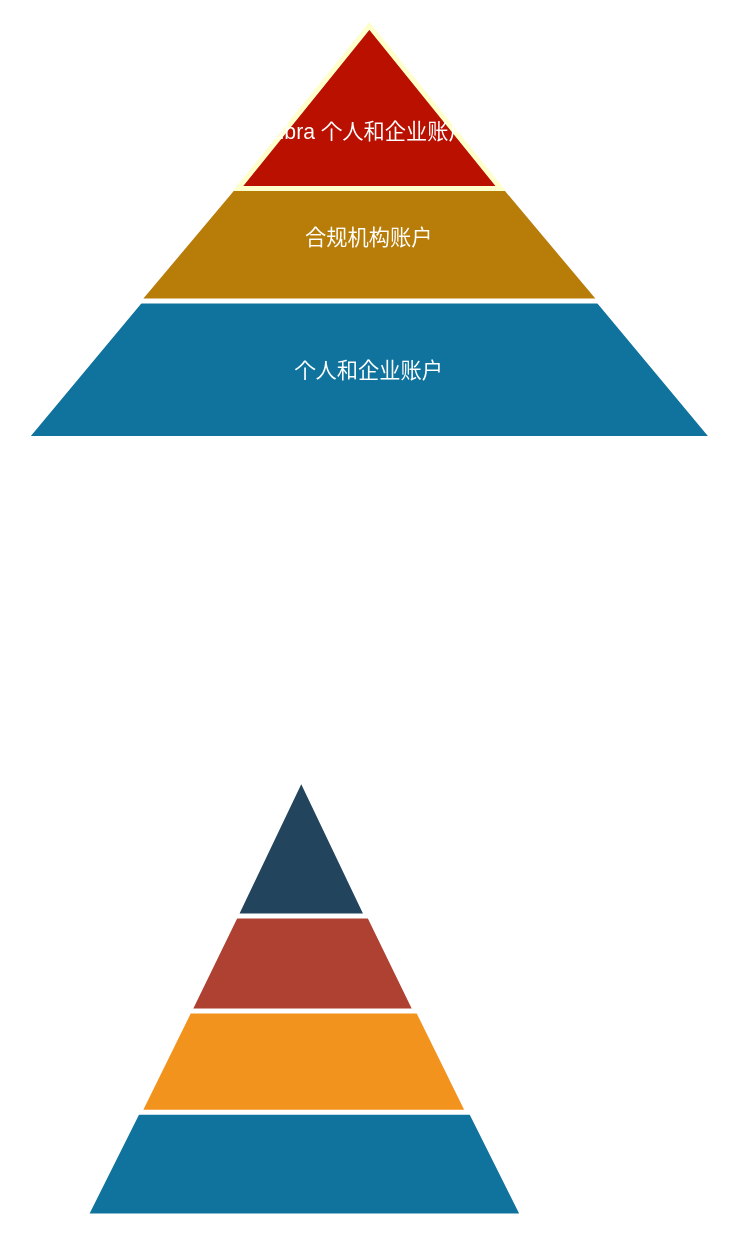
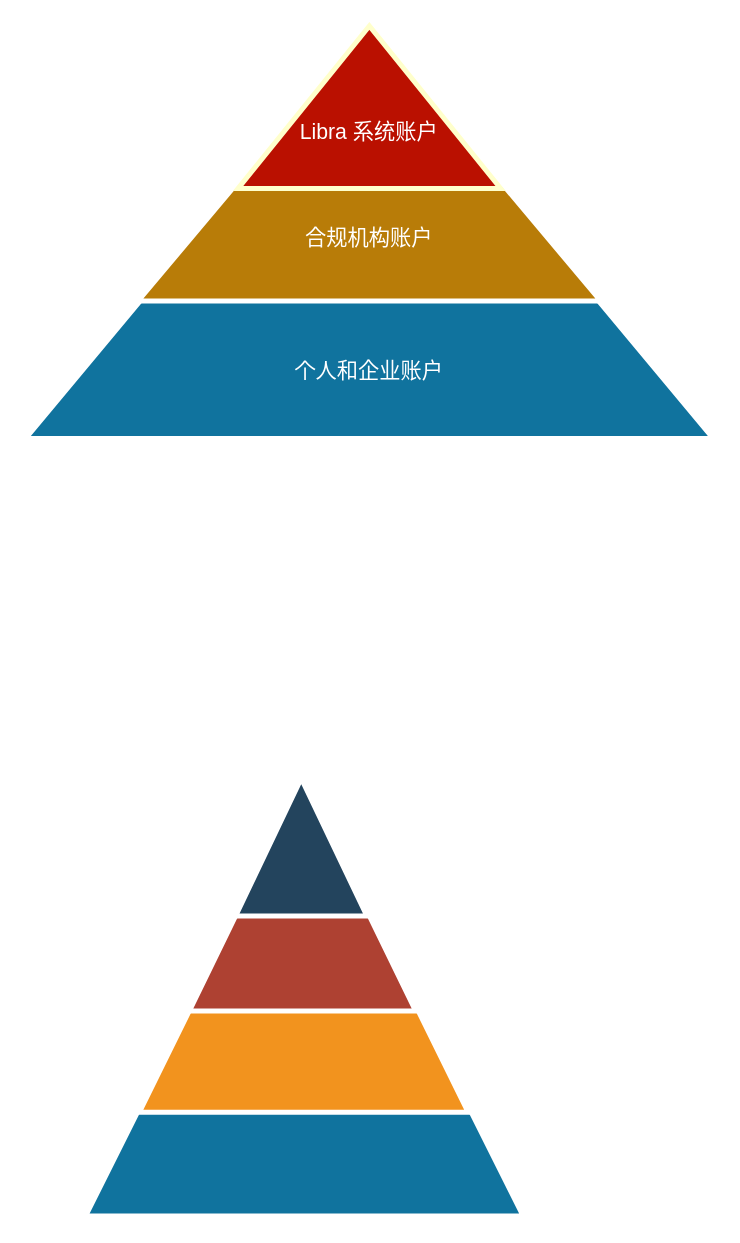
- <mxCell id="4" value="&lt;br style=&quot;font-size: 17px;&quot;&gt;&lt;br style=&quot;font-size: 17px;&quot;&gt;Libra 个人和企业账户" style="triangle;direction=north;strokeWidth=4;html=1;shadow=0;fontSize=17;align=center;fontStyle=0;whiteSpace=wrap;spacing=10;strokeColor=#FFFFCC;fillColor=#BA1000;gradientDirection=east;fontColor=#ffffff;verticalAlign=middle;" parent="1" vertex="1"><mxGeometry x="190" y="20" width="210" height="130" as="geometry" /></mxCell>
+ <mxCell id="4" value="&lt;br style=&quot;font-size: 17px;&quot;&gt;&lt;br style=&quot;font-size: 17px;&quot;&gt;Libra 系统账户" style="triangle;direction=north;strokeWidth=4;html=1;shadow=0;fontSize=17;align=center;fontStyle=0;whiteSpace=wrap;spacing=10;strokeColor=#FFFFCC;fillColor=#BA1000;gradientDirection=east;fontColor=#ffffff;verticalAlign=middle;" parent="1" vertex="1"><mxGeometry x="190" y="20" width="210" height="130" as="geometry" /></mxCell>
